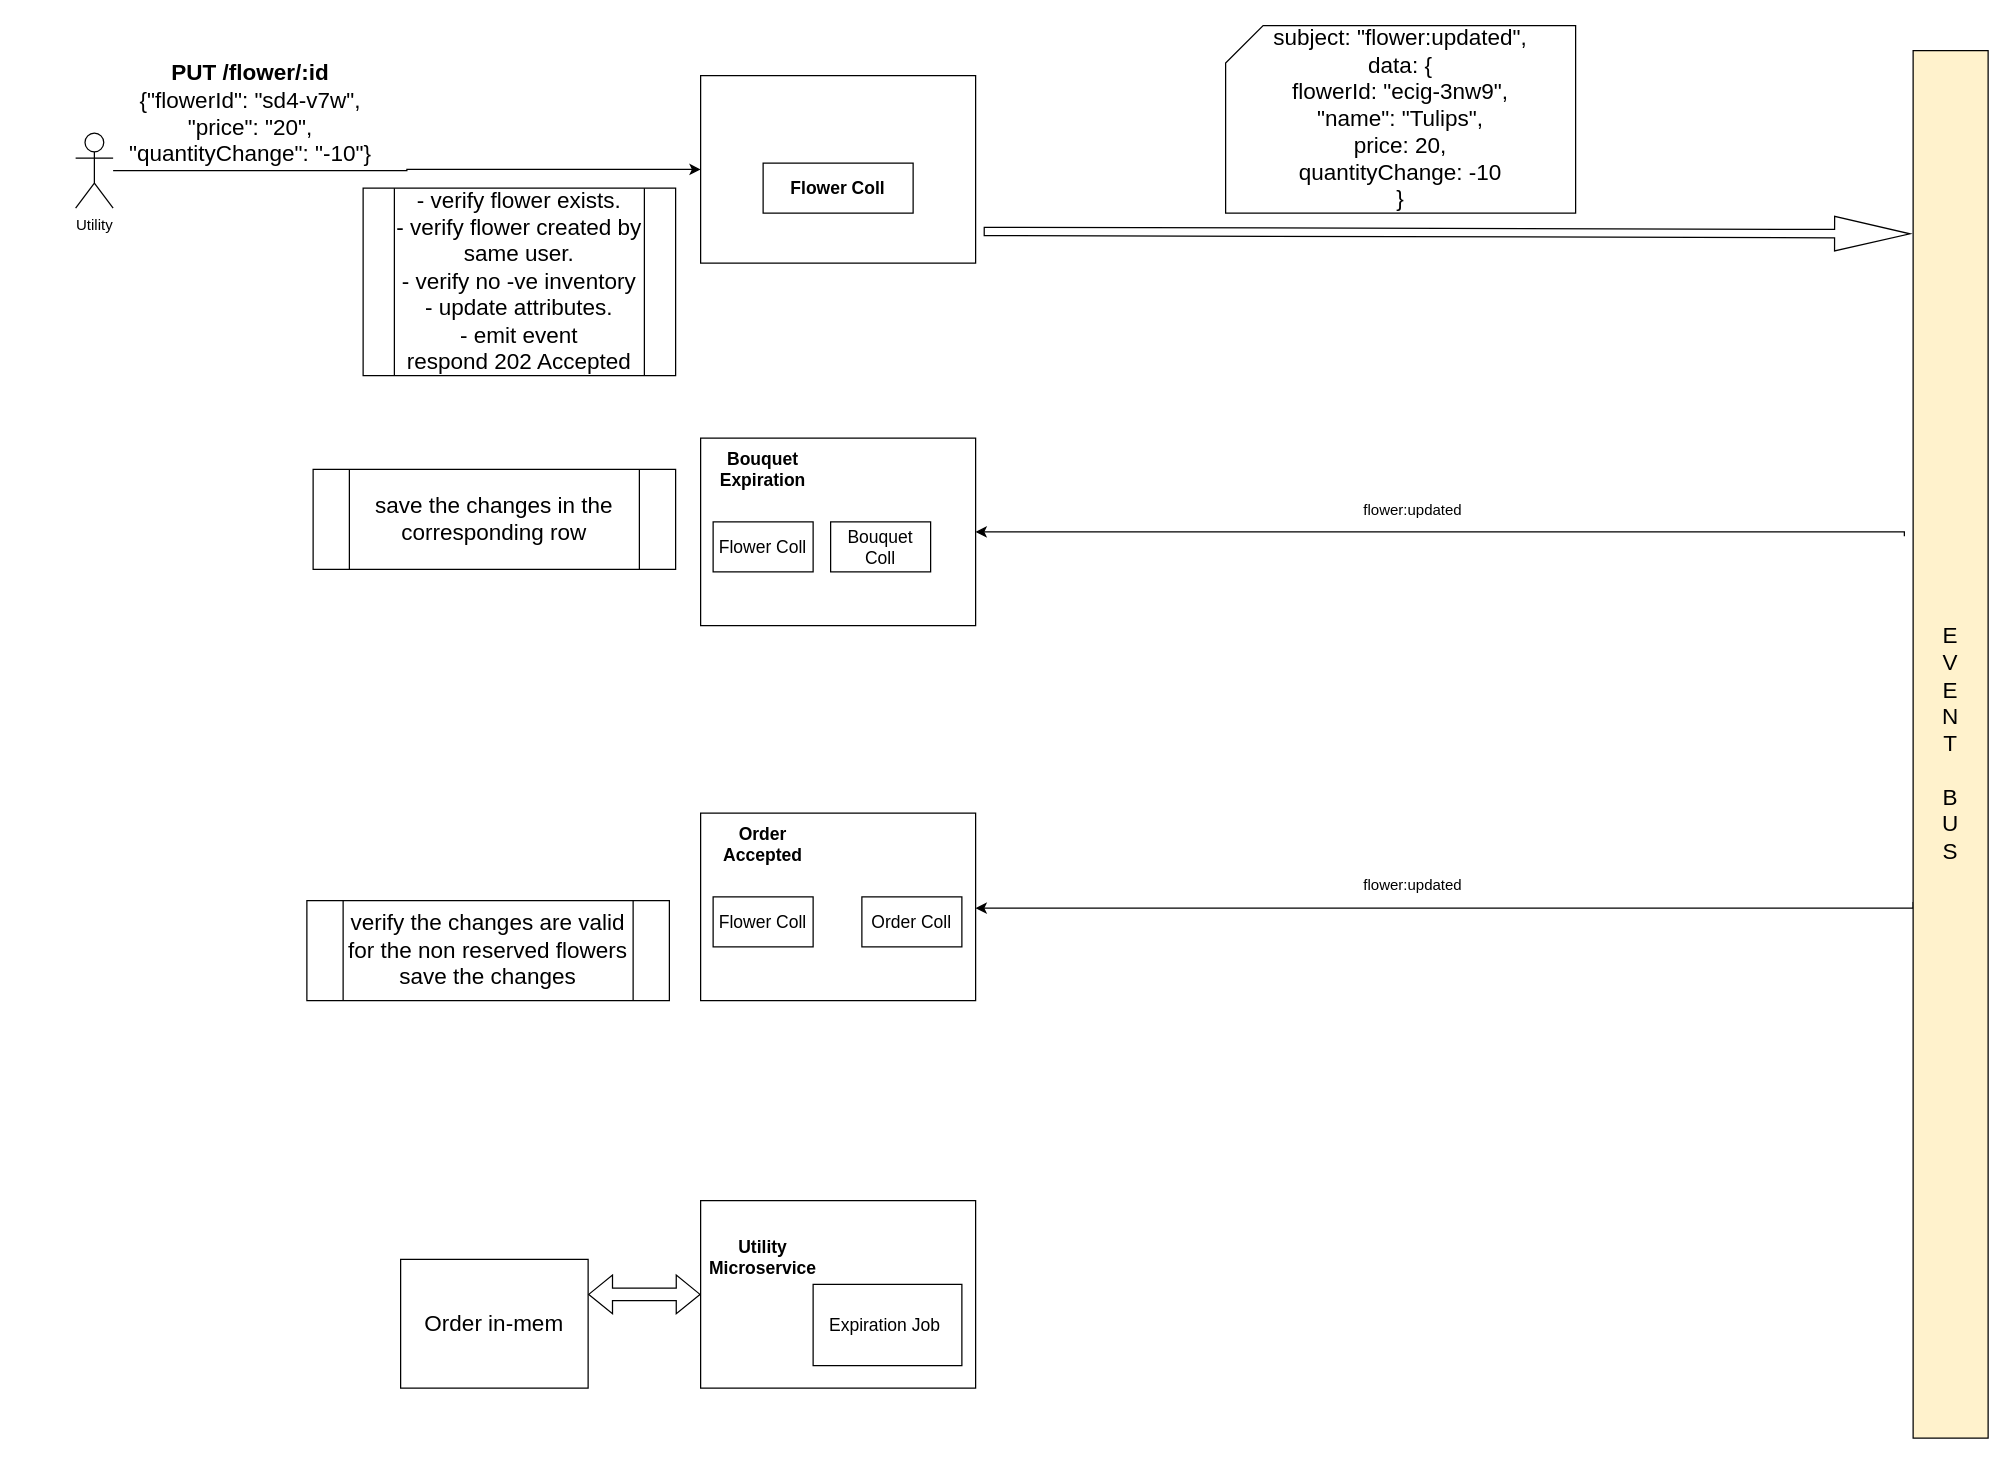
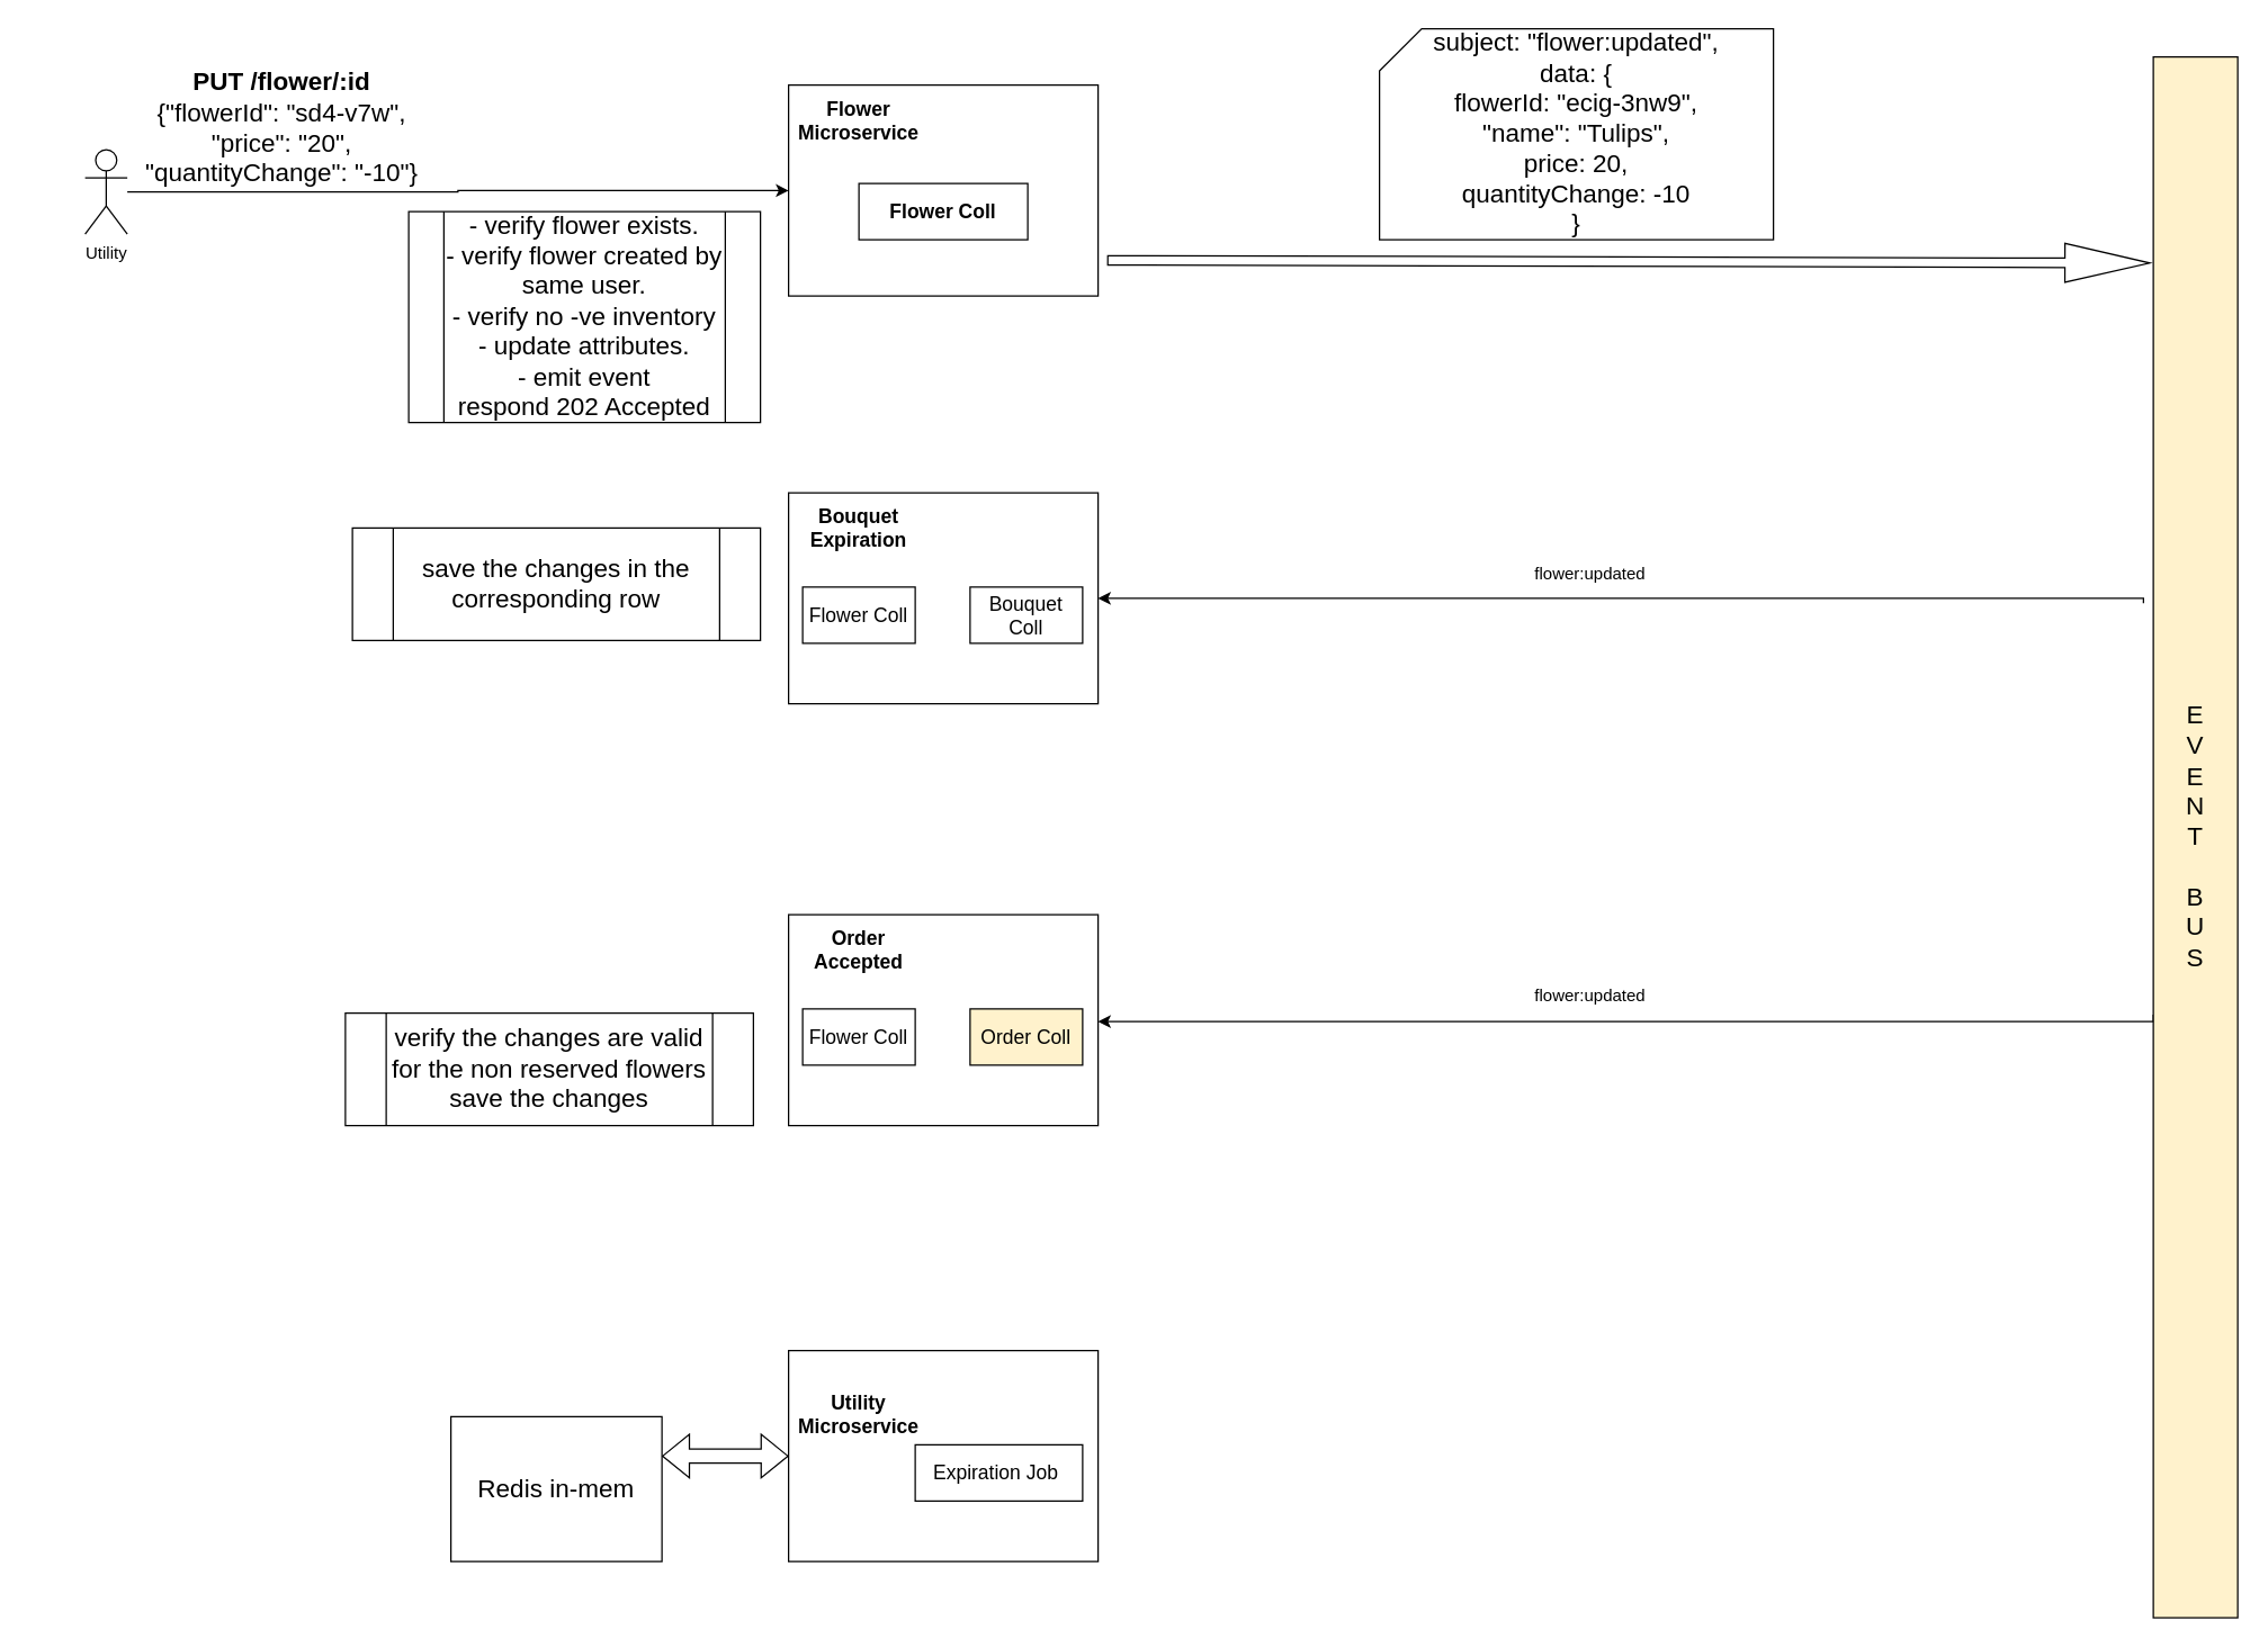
+ <mxCell id="5" value="&lt;b&gt;&lt;font style=&quot;font-size: 14px;&quot;&gt;Flower Microservice&lt;/font&gt;&lt;/b&gt;" style="text;html=1;strokeColor=none;fillColor=none;align=center;verticalAlign=middle;whiteSpace=wrap;rounded=0;" parent="1" vertex="1"><mxGeometry x="580" y="70" width="60" height="30" as="geometry" /></mxCell>
- <mxCell id="10" value="&lt;font style=&quot;font-size: 14px;&quot;&gt;Bouquet Coll&lt;/font&gt;" style="rounded=0;whiteSpace=wrap;html=1;" parent="1" vertex="1"><mxGeometry x="664" y="417" width="80" height="40" as="geometry" /></mxCell>
+ <mxCell id="10" value="&lt;font style=&quot;font-size: 14px;&quot;&gt;Bouquet Coll&lt;/font&gt;" style="rounded=0;whiteSpace=wrap;html=1;" parent="1" vertex="1"><mxGeometry x="689" y="417" width="80" height="40" as="geometry" /></mxCell>
- <mxCell id="14" value="&lt;font style=&quot;font-size: 14px;&quot;&gt;Order Coll&lt;/font&gt;" style="rounded=0;whiteSpace=wrap;html=1;" parent="1" vertex="1"><mxGeometry x="689" y="717" width="80" height="40" as="geometry" /></mxCell>
+ <mxCell id="14" value="&lt;font style=&quot;font-size: 14px;&quot;&gt;Order Coll&lt;/font&gt;" style="rounded=0;whiteSpace=wrap;html=1;fillColor=#fff2cc;" parent="1" vertex="1"><mxGeometry x="689" y="717" width="80" height="40" as="geometry" /></mxCell>
- <mxCell id="27" value="Order in-mem" style="rounded=0;whiteSpace=wrap;html=1;fontSize=18;" parent="1" vertex="1"><mxGeometry x="320" y="1007" width="150" height="103" as="geometry" /></mxCell>
+ <mxCell id="27" value="Redis in-mem" style="rounded=0;whiteSpace=wrap;html=1;fontSize=18;" parent="1" vertex="1"><mxGeometry x="320" y="1007" width="150" height="103" as="geometry" /></mxCell>
- <mxCell id="17" value="&lt;font style=&quot;font-size: 14px;&quot;&gt;Expiration Job&amp;nbsp;&lt;/font&gt;" style="rounded=0;whiteSpace=wrap;html=1;" parent="1" vertex="1"><mxGeometry x="650" y="1027" width="119" height="65" as="geometry" /></mxCell>
+ <mxCell id="17" value="&lt;font style=&quot;font-size: 14px;&quot;&gt;Expiration Job&amp;nbsp;&lt;/font&gt;" style="rounded=0;whiteSpace=wrap;html=1;" parent="1" vertex="1"><mxGeometry x="650" y="1027" width="119" height="40" as="geometry" /></mxCell>
